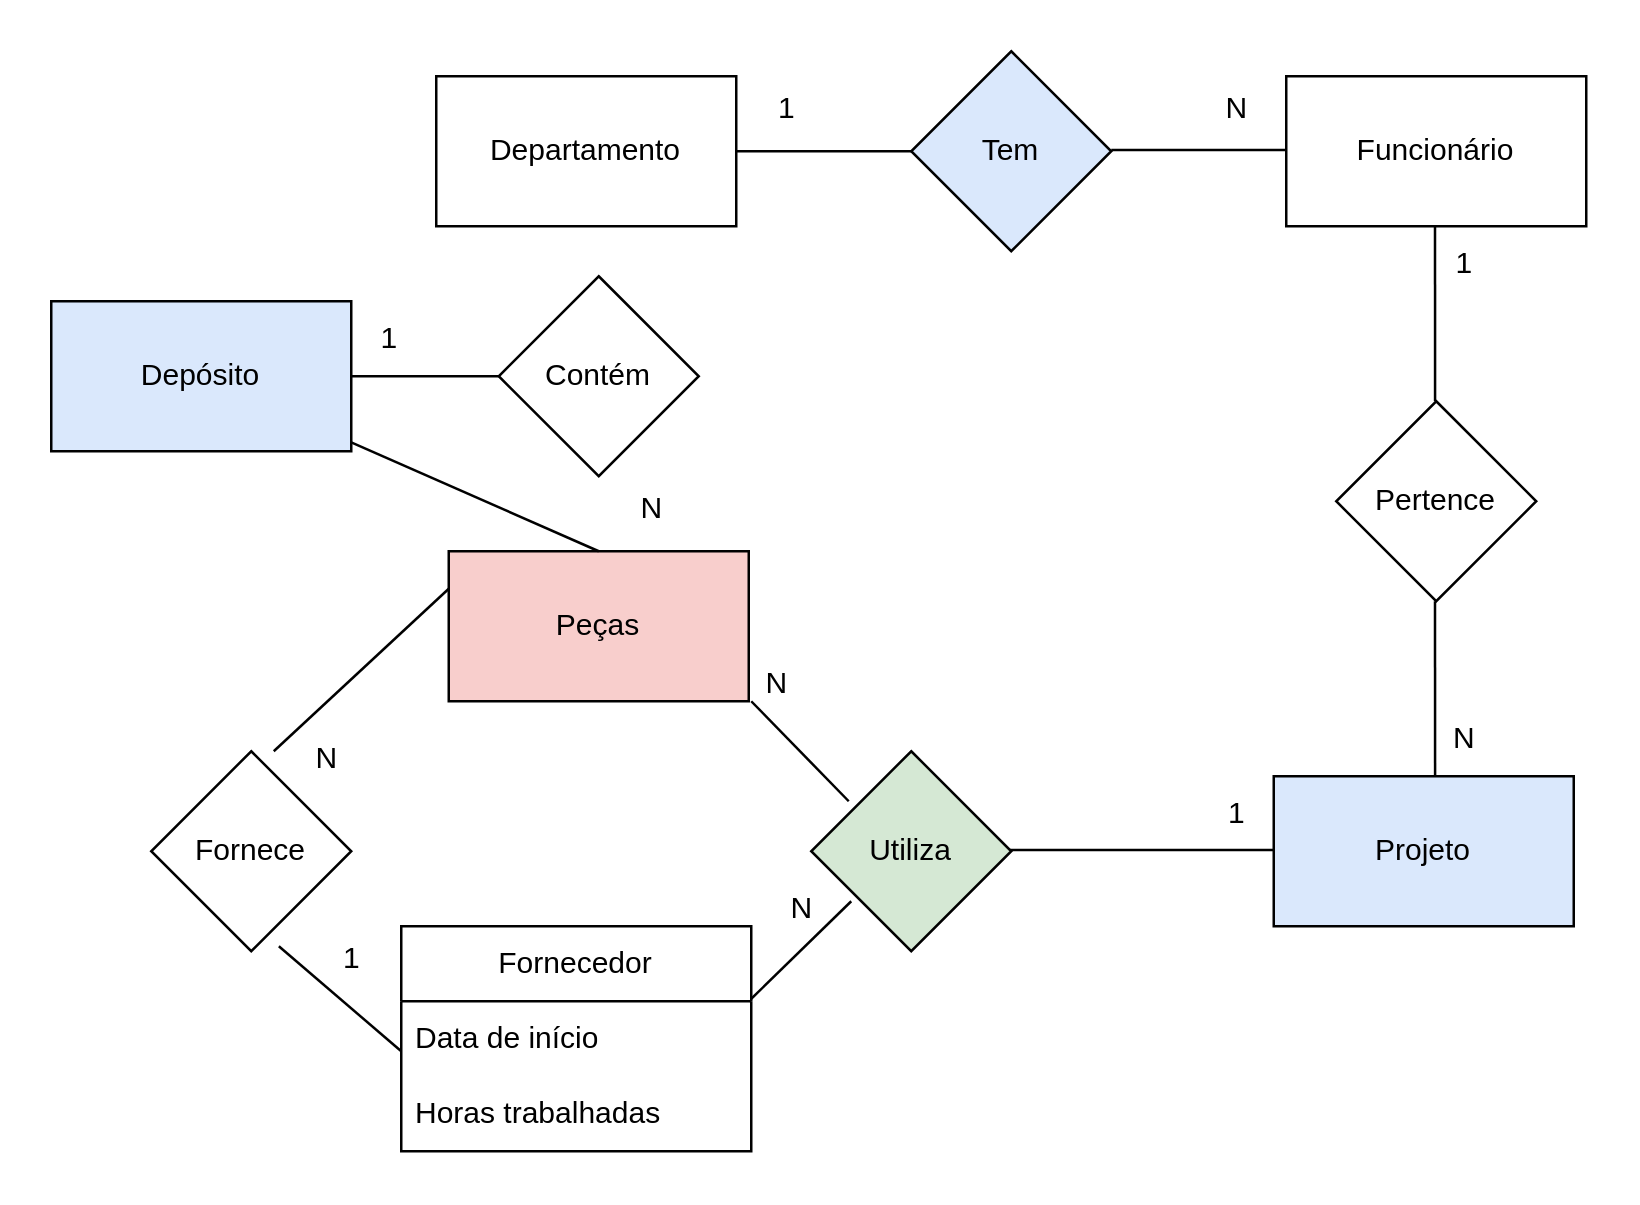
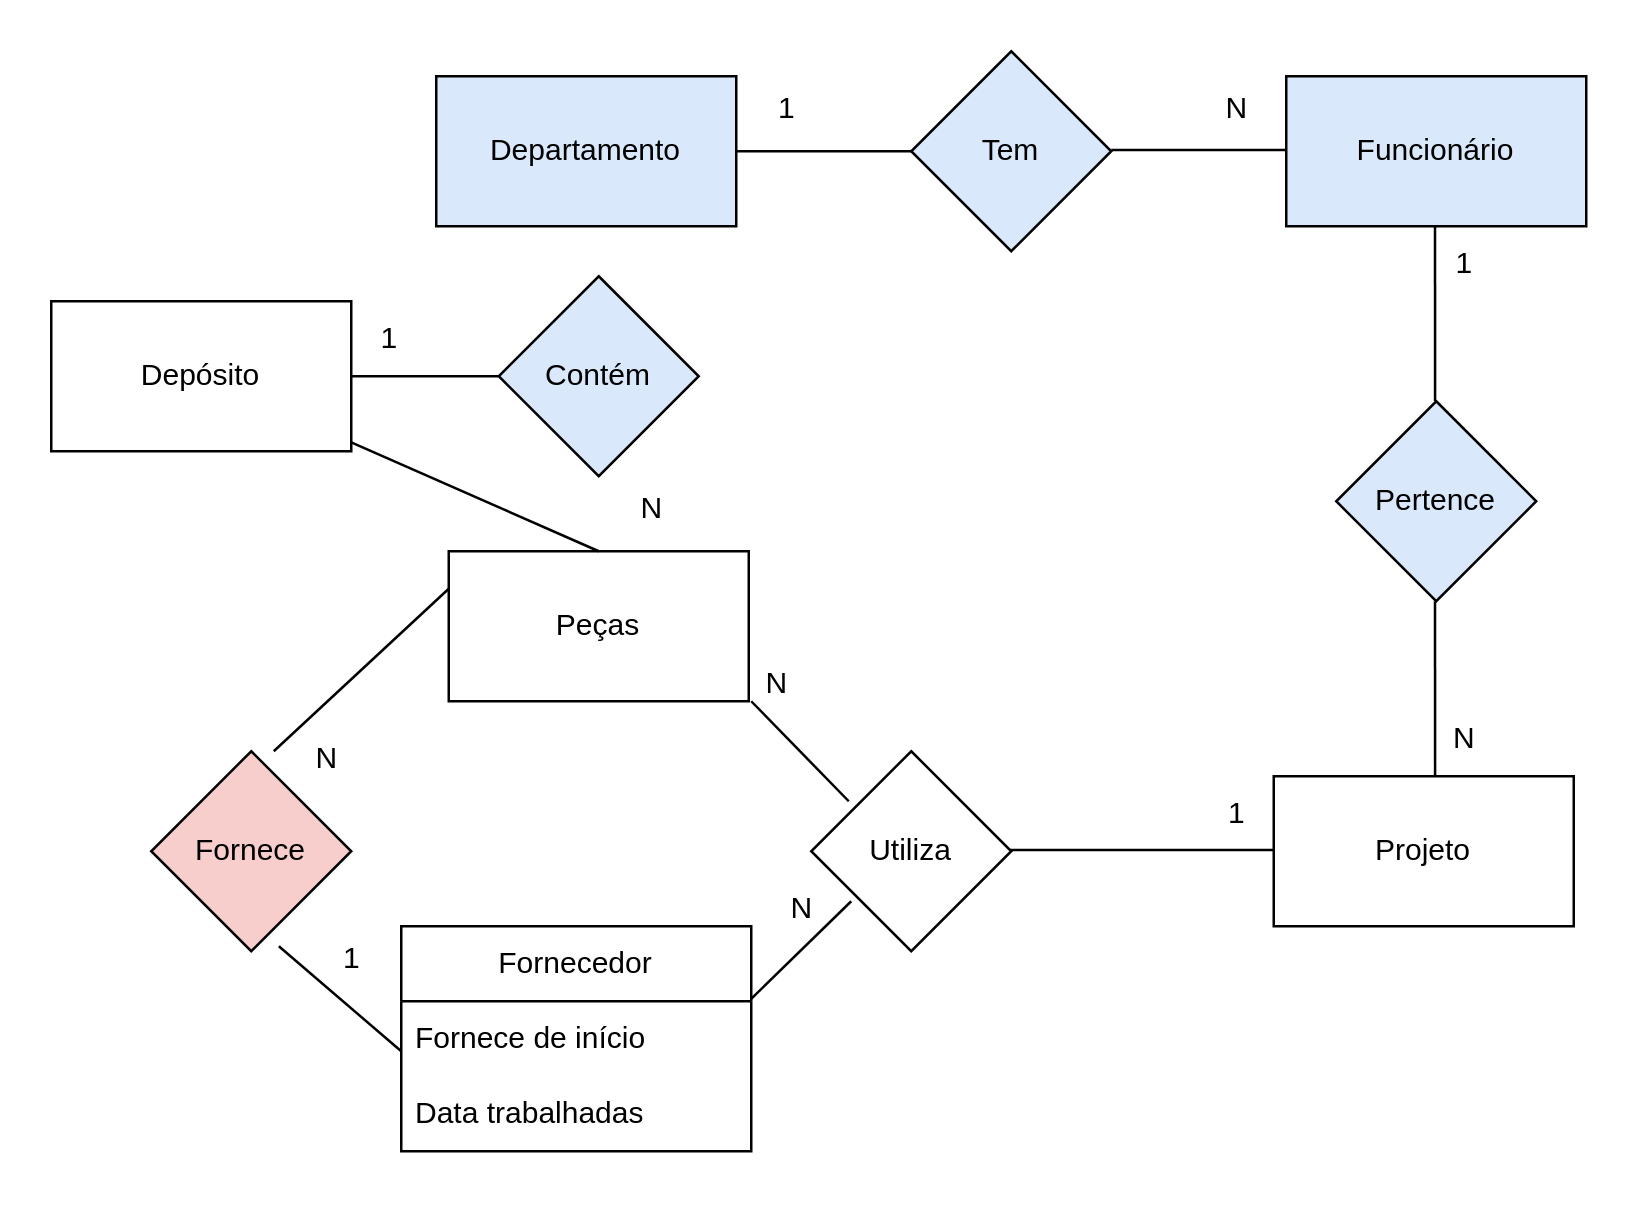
- <mxCell id="2" value="Departamento" style="rounded=0;whiteSpace=wrap;html=1;" vertex="1" parent="1"><mxGeometry x="174" y="30" width="120" height="60" as="geometry" /></mxCell>
+ <mxCell id="2" value="Departamento" style="rounded=0;whiteSpace=wrap;html=1;fillColor=#dae8fc;" vertex="1" parent="1"><mxGeometry x="174" y="30" width="120" height="60" as="geometry" /></mxCell>
- <mxCell id="5" value="Funcionário" style="rounded=0;whiteSpace=wrap;html=1;" vertex="1" parent="1"><mxGeometry x="514" y="30" width="120" height="60" as="geometry" /></mxCell>
+ <mxCell id="5" value="Funcionário" style="rounded=0;whiteSpace=wrap;html=1;fillColor=#dae8fc;" vertex="1" parent="1"><mxGeometry x="514" y="30" width="120" height="60" as="geometry" /></mxCell>
- <mxCell id="31" value="Depósito" style="rounded=0;whiteSpace=wrap;html=1;fillColor=#dae8fc;" vertex="1" parent="1"><mxGeometry x="20" y="120" width="120" height="60" as="geometry" /></mxCell>
+ <mxCell id="31" value="Depósito" style="rounded=0;whiteSpace=wrap;html=1;" vertex="1" parent="1"><mxGeometry x="20" y="120" width="120" height="60" as="geometry" /></mxCell>
- <mxCell id="28" value="Contém" style="rhombus;whiteSpace=wrap;html=1;" vertex="1" parent="1"><mxGeometry x="199" y="110" width="80" height="80" as="geometry" /></mxCell>
+ <mxCell id="28" value="Contém" style="rhombus;whiteSpace=wrap;html=1;fillColor=#dae8fc;" vertex="1" parent="1"><mxGeometry x="199" y="110" width="80" height="80" as="geometry" /></mxCell>
- <mxCell id="10" value="Pertence" style="rhombus;whiteSpace=wrap;html=1;" vertex="1" parent="1"><mxGeometry x="534" y="160" width="80" height="80" as="geometry" /></mxCell>
+ <mxCell id="10" value="Pertence" style="rhombus;whiteSpace=wrap;html=1;fillColor=#dae8fc;" vertex="1" parent="1"><mxGeometry x="534" y="160" width="80" height="80" as="geometry" /></mxCell>
- <mxCell id="22" value="Peças" style="rounded=0;whiteSpace=wrap;html=1;fillColor=#f8cecc;" vertex="1" parent="1"><mxGeometry x="179" y="220" width="120" height="60" as="geometry" /></mxCell>
+ <mxCell id="22" value="Peças" style="rounded=0;whiteSpace=wrap;html=1;" vertex="1" parent="1"><mxGeometry x="179" y="220" width="120" height="60" as="geometry" /></mxCell>
- <mxCell id="24" value="Fornece" style="rhombus;whiteSpace=wrap;html=1;" vertex="1" parent="1"><mxGeometry x="60" y="300" width="80" height="80" as="geometry" /></mxCell>
+ <mxCell id="24" value="Fornece" style="rhombus;whiteSpace=wrap;html=1;fillColor=#f8cecc;" vertex="1" parent="1"><mxGeometry x="60" y="300" width="80" height="80" as="geometry" /></mxCell>
- <mxCell id="16" value="Utiliza" style="rhombus;whiteSpace=wrap;html=1;fillColor=#d5e8d4;" vertex="1" parent="1"><mxGeometry x="324" y="300" width="80" height="80" as="geometry" /></mxCell>
+ <mxCell id="16" value="Utiliza" style="rhombus;whiteSpace=wrap;html=1;" vertex="1" parent="1"><mxGeometry x="324" y="300" width="80" height="80" as="geometry" /></mxCell>
- <mxCell id="12" value="Projeto" style="rounded=0;whiteSpace=wrap;html=1;fillColor=#dae8fc;" vertex="1" parent="1"><mxGeometry x="509" y="310" width="120" height="60" as="geometry" /></mxCell>
+ <mxCell id="12" value="Projeto" style="rounded=0;whiteSpace=wrap;html=1;" vertex="1" parent="1"><mxGeometry x="509" y="310" width="120" height="60" as="geometry" /></mxCell>
- <mxCell id="20" value="Data de início" style="text;strokeColor=none;fillColor=none;align=left;verticalAlign=middle;spacingLeft=4;spacingRight=4;overflow=hidden;points=[[0,0.5],[1,0.5]];portConstraint=eastwest;rotatable=0;whiteSpace=wrap;html=1;" vertex="1" parent="19"><mxGeometry y="30" width="140" height="30" as="geometry" /></mxCell>
+ <mxCell id="20" value="Fornece de início" style="text;strokeColor=none;fillColor=none;align=left;verticalAlign=middle;spacingLeft=4;spacingRight=4;overflow=hidden;points=[[0,0.5],[1,0.5]];portConstraint=eastwest;rotatable=0;whiteSpace=wrap;html=1;" vertex="1" parent="19"><mxGeometry y="30" width="140" height="30" as="geometry" /></mxCell>
- <mxCell id="21" value="Horas trabalhadas" style="text;strokeColor=none;fillColor=none;align=left;verticalAlign=middle;spacingLeft=4;spacingRight=4;overflow=hidden;points=[[0,0.5],[1,0.5]];portConstraint=eastwest;rotatable=0;whiteSpace=wrap;html=1;" vertex="1" parent="19"><mxGeometry y="60" width="140" height="30" as="geometry" /></mxCell>
+ <mxCell id="21" value="Data trabalhadas" style="text;strokeColor=none;fillColor=none;align=left;verticalAlign=middle;spacingLeft=4;spacingRight=4;overflow=hidden;points=[[0,0.5],[1,0.5]];portConstraint=eastwest;rotatable=0;whiteSpace=wrap;html=1;" vertex="1" parent="19"><mxGeometry y="60" width="140" height="30" as="geometry" /></mxCell>
